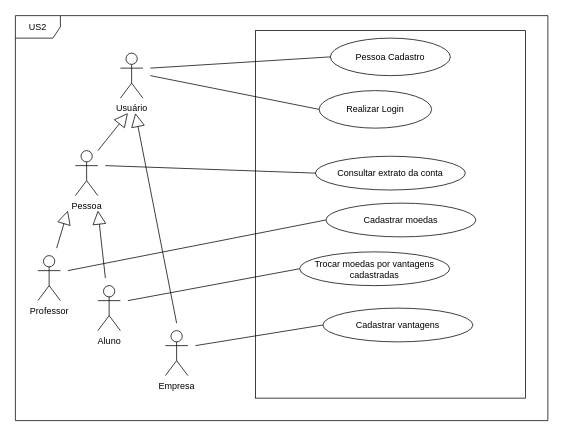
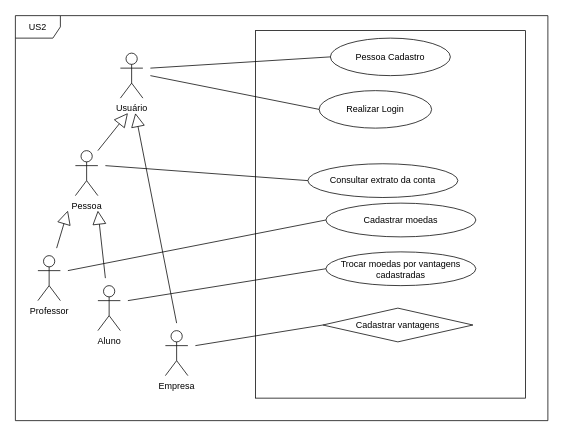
- <mxCell id="15" value="Consultar extrato da conta" style="ellipse;whiteSpace=wrap;html=1;" vertex="1" parent="1"><mxGeometry x="420" y="207.5" width="200" height="45" as="geometry" /></mxCell>
+ <mxCell id="15" value="Consultar extrato da conta" style="ellipse;whiteSpace=wrap;html=1;" vertex="1" parent="1"><mxGeometry x="410" y="217.5" width="200" height="45" as="geometry" /></mxCell>
- <mxCell id="17" value="Trocar moedas por vantagens cadastradas" style="ellipse;whiteSpace=wrap;html=1;" vertex="1" parent="1"><mxGeometry x="399" y="335" width="200" height="45" as="geometry" /></mxCell>
+ <mxCell id="17" value="Trocar moedas por vantagens cadastradas" style="ellipse;whiteSpace=wrap;html=1;" vertex="1" parent="1"><mxGeometry x="434" y="335" width="200" height="45" as="geometry" /></mxCell>
- <mxCell id="23" value="Cadastrar vantagens" style="ellipse;whiteSpace=wrap;html=1;" vertex="1" parent="1"><mxGeometry x="430" y="410" width="200" height="45" as="geometry" /></mxCell>
+ <mxCell id="23" value="Cadastrar vantagens" style="rhombus;whiteSpace=wrap;html=1;" vertex="1" parent="1"><mxGeometry x="430" y="410" width="200" height="45" as="geometry" /></mxCell>
